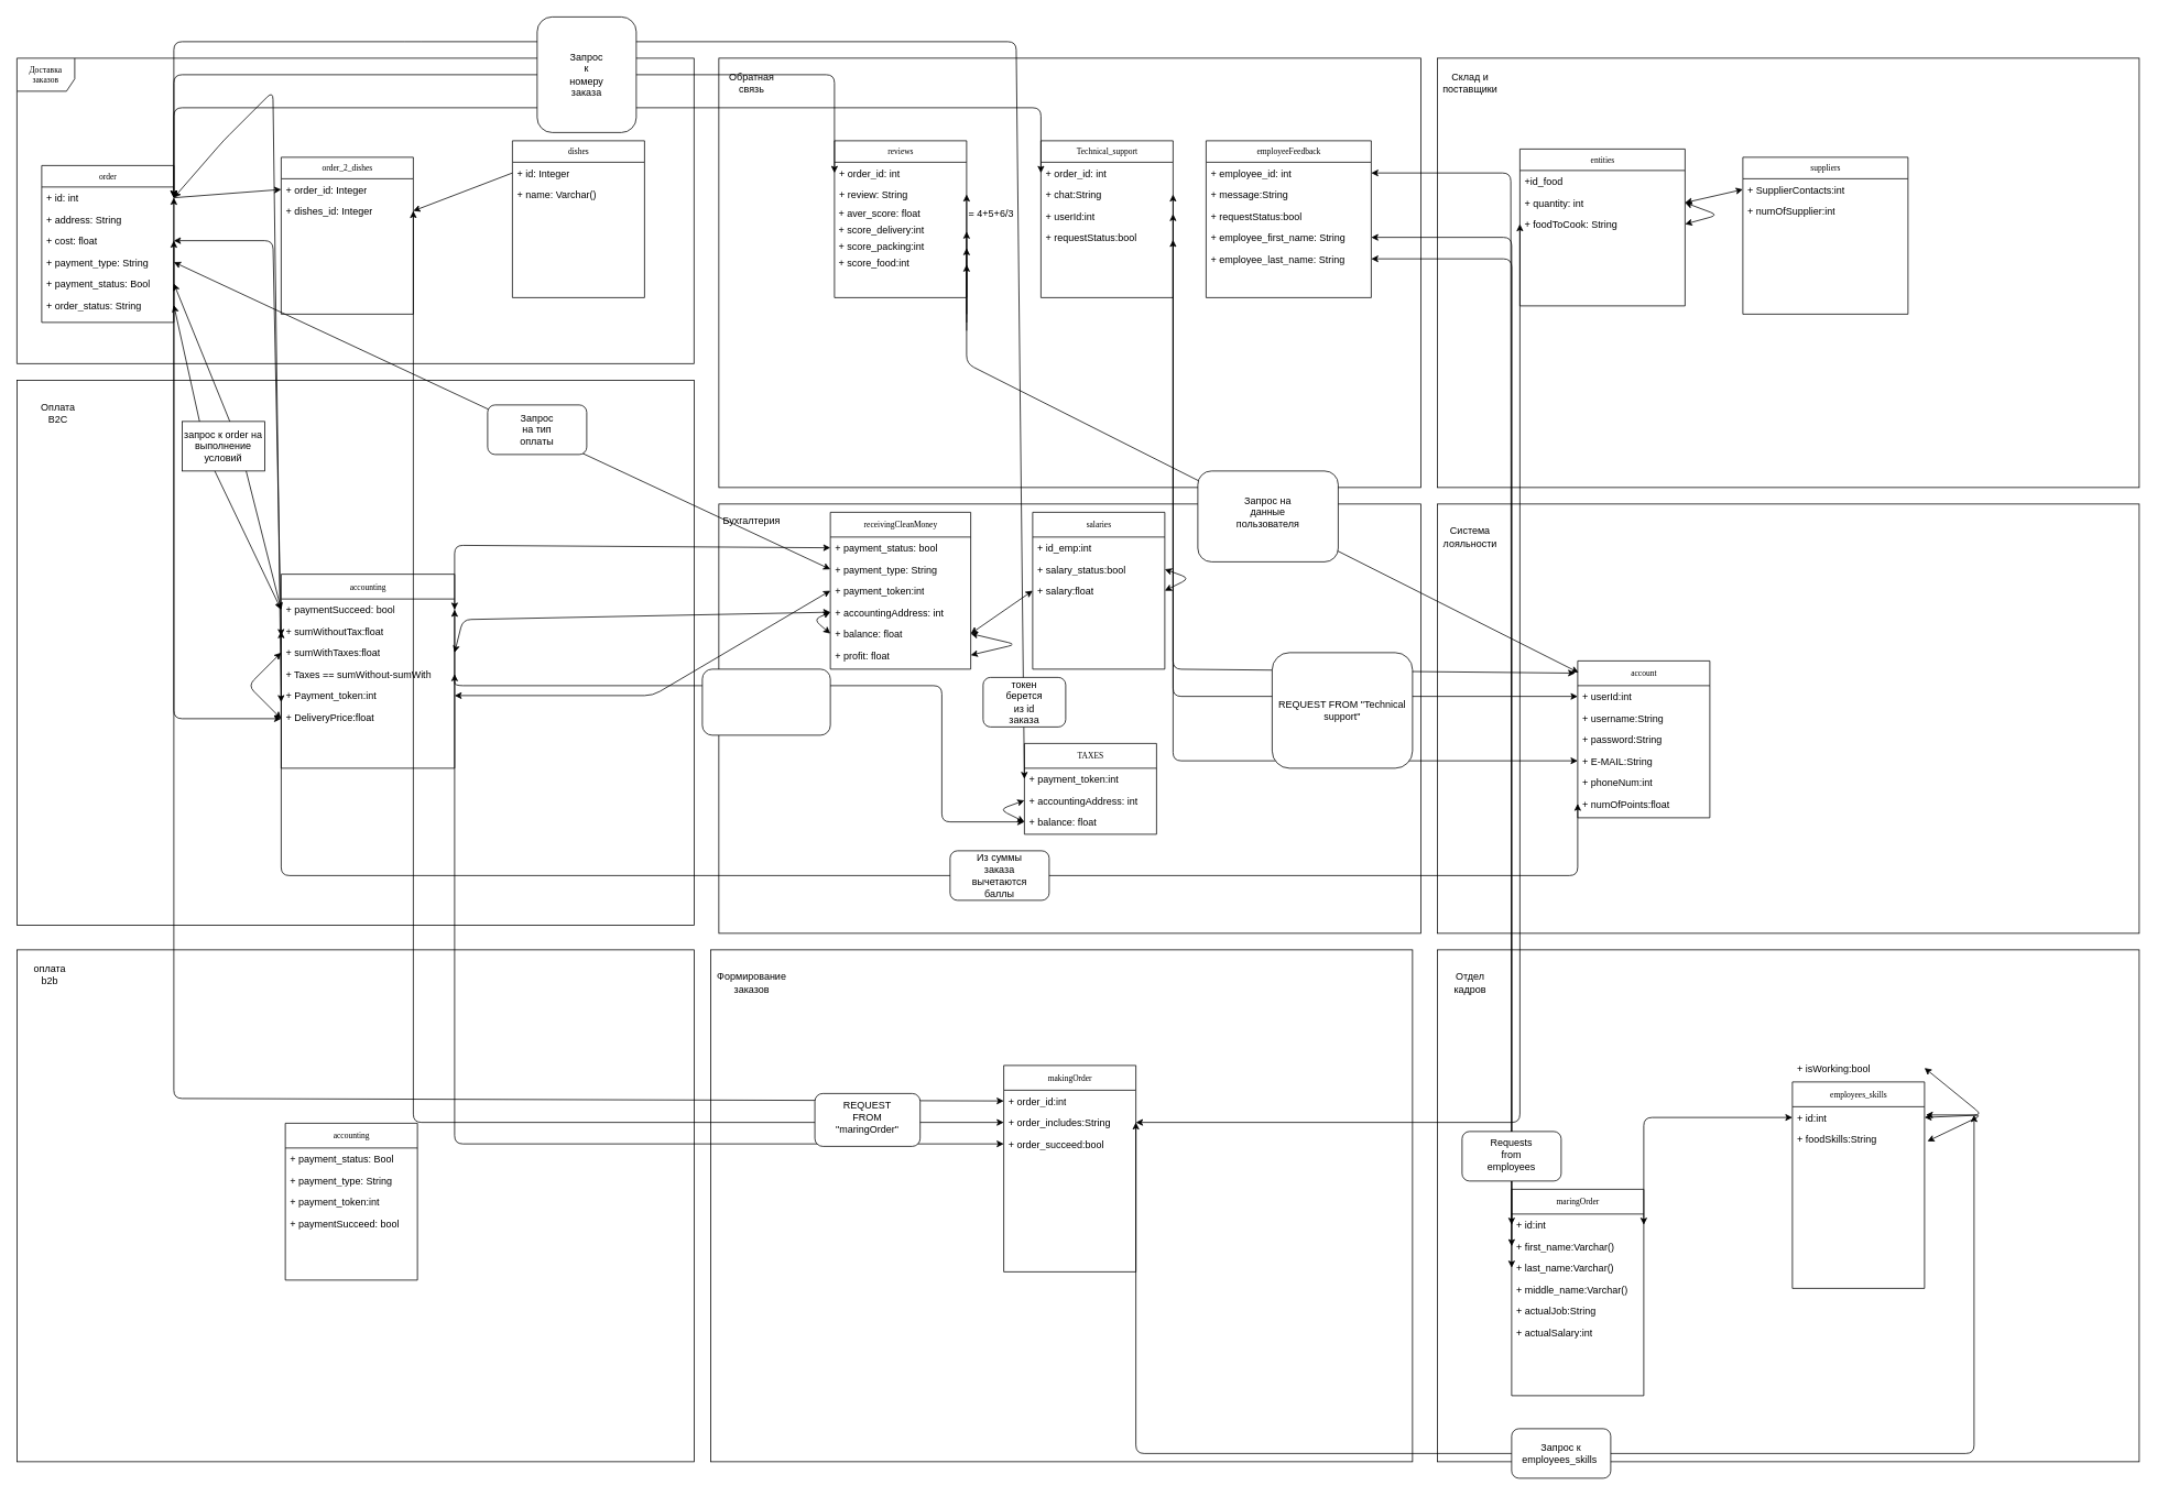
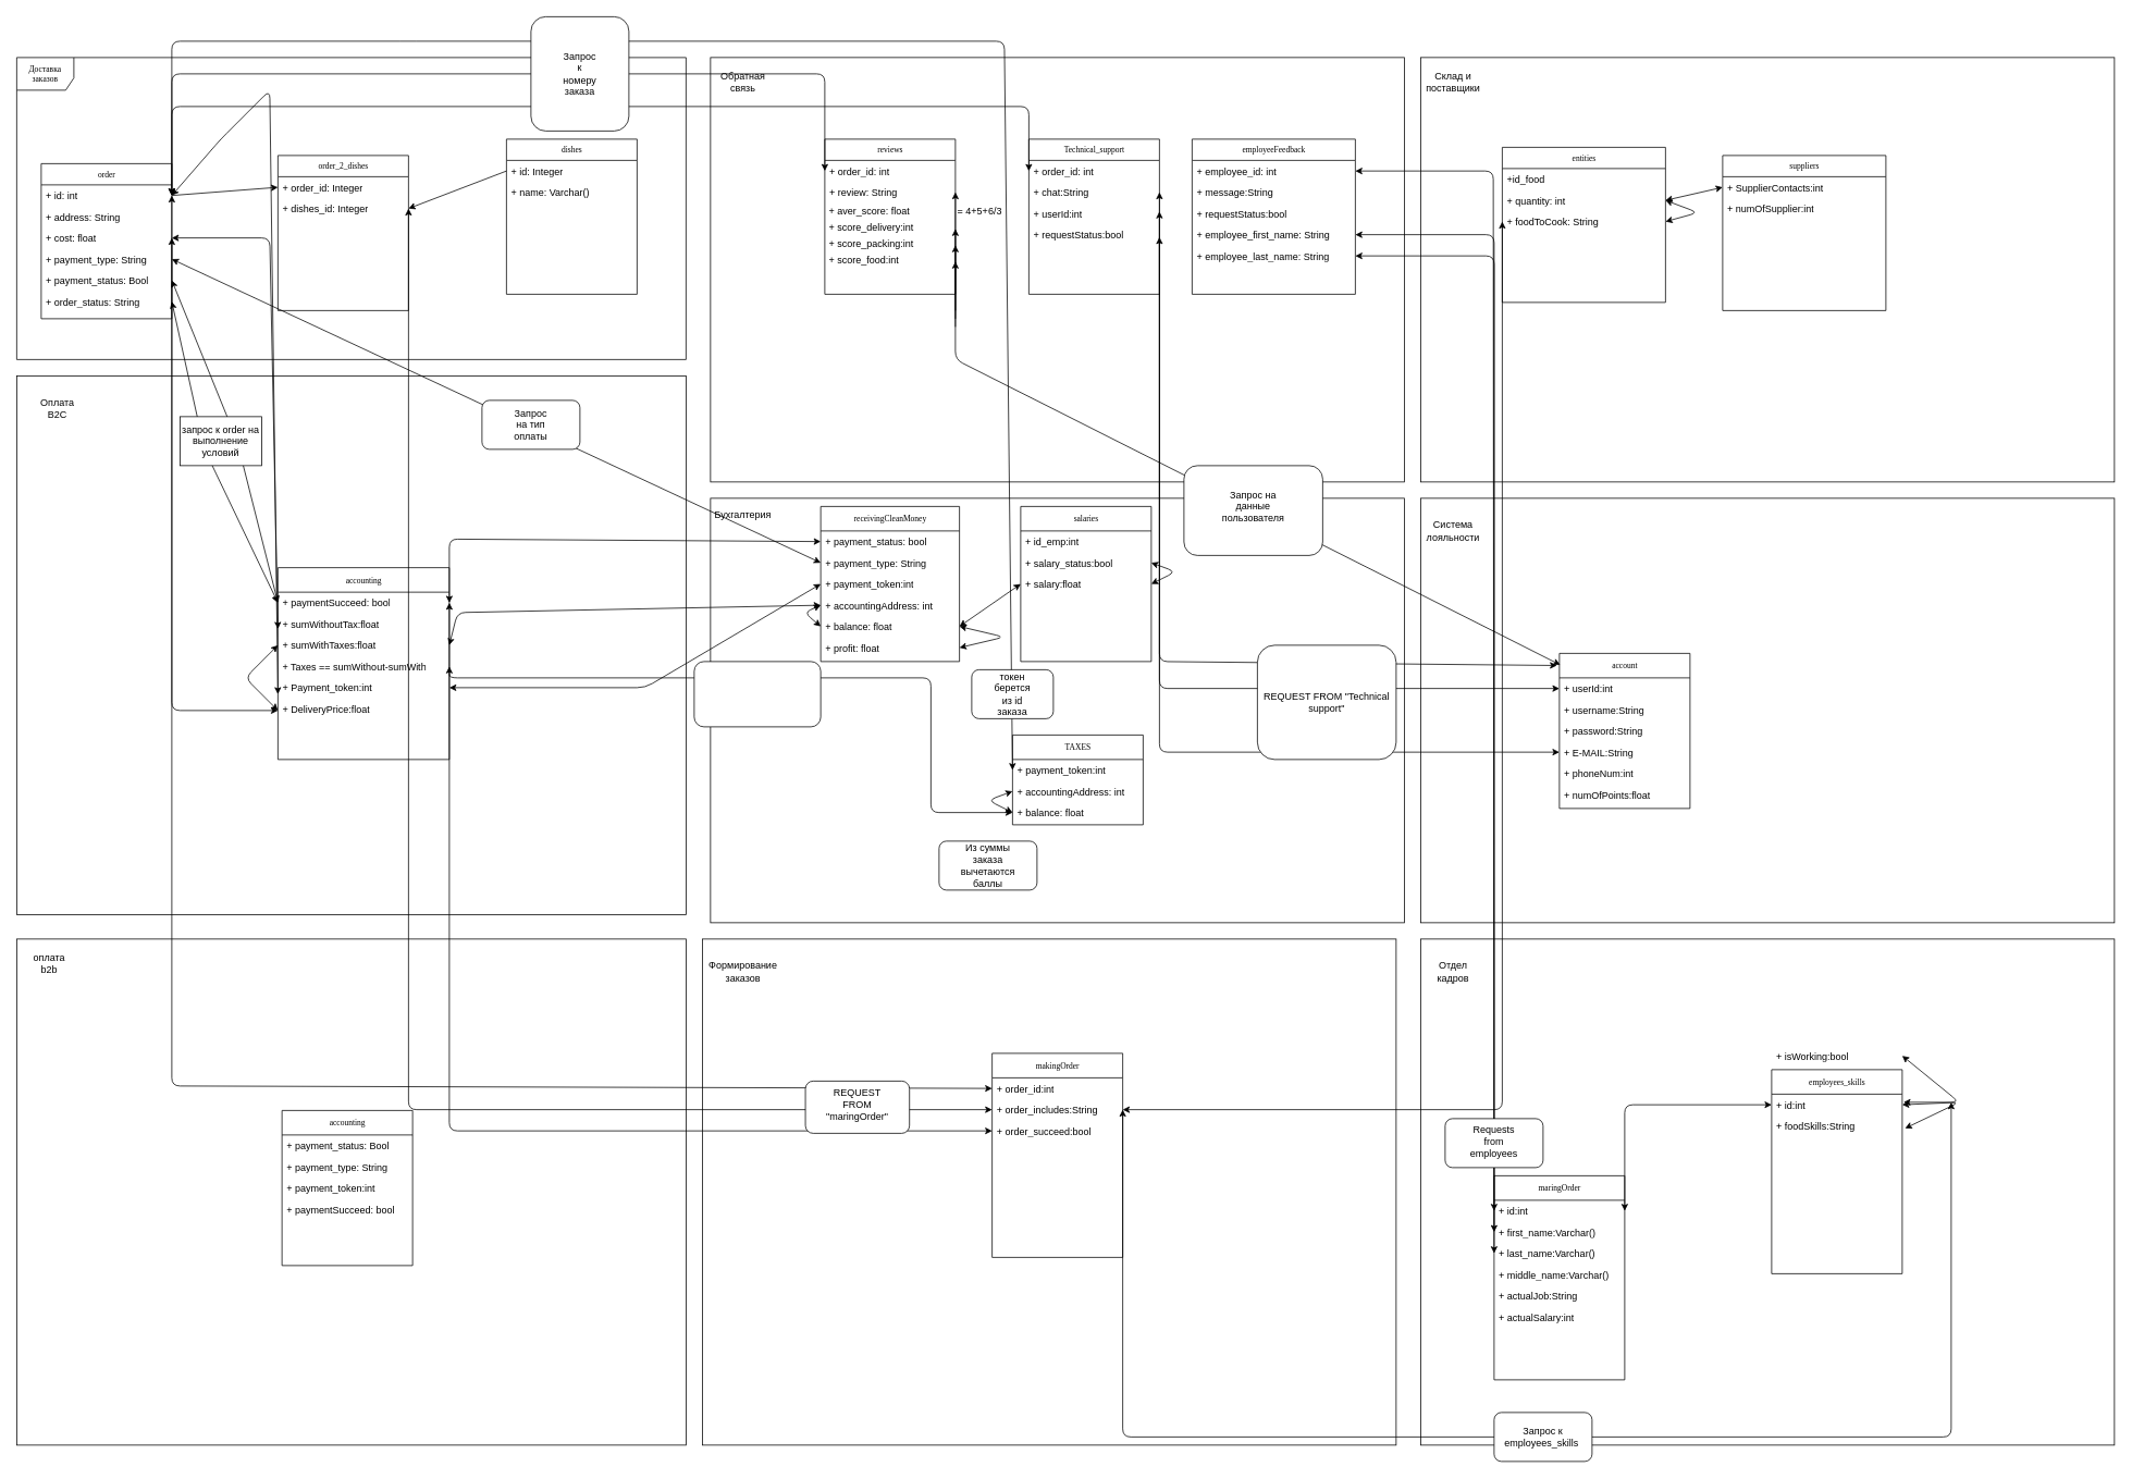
- <mxCell id="160" value="" style="endArrow=classic;startArrow=classic;html=1;entryX=0;entryY=0.5;entryDx=0;entryDy=0;exitX=0;exitY=0.5;exitDx=0;exitDy=0;" edge="1" parent="1" source="23" target="122"><mxGeometry width="50" height="50" relative="1" as="geometry"><mxPoint x="1950" y="970" as="sourcePoint" /><mxPoint x="2000" y="920" as="targetPoint" /><Array as="points"><mxPoint x="340" y="1060" /><mxPoint x="1910" y="1060" /></Array></mxGeometry></mxCell>
